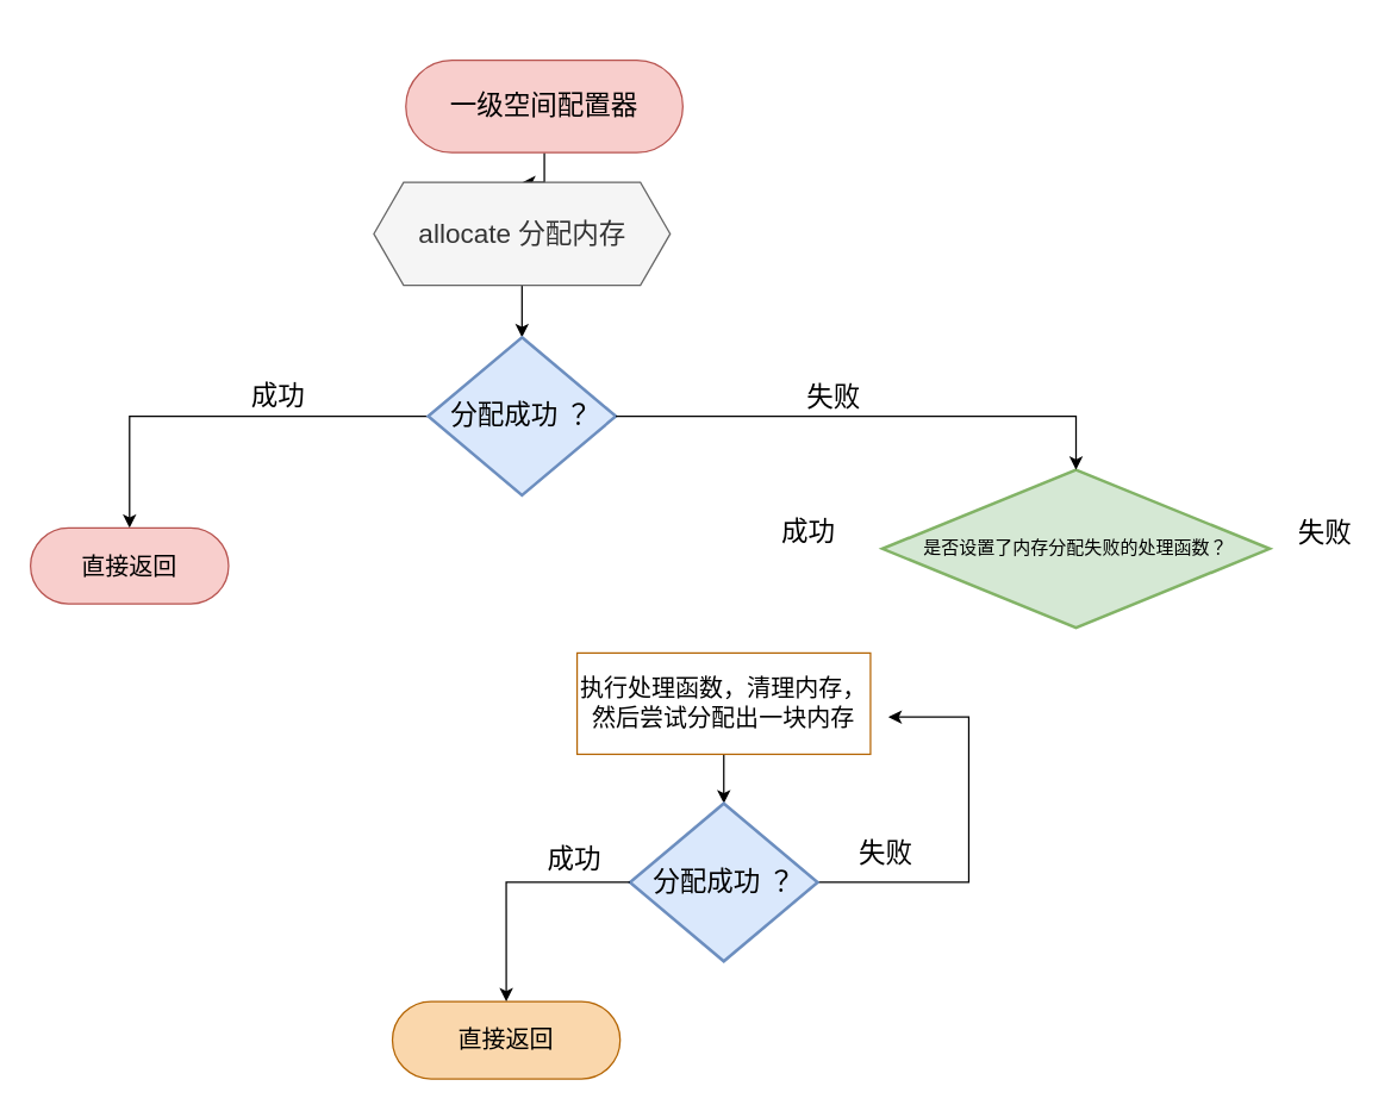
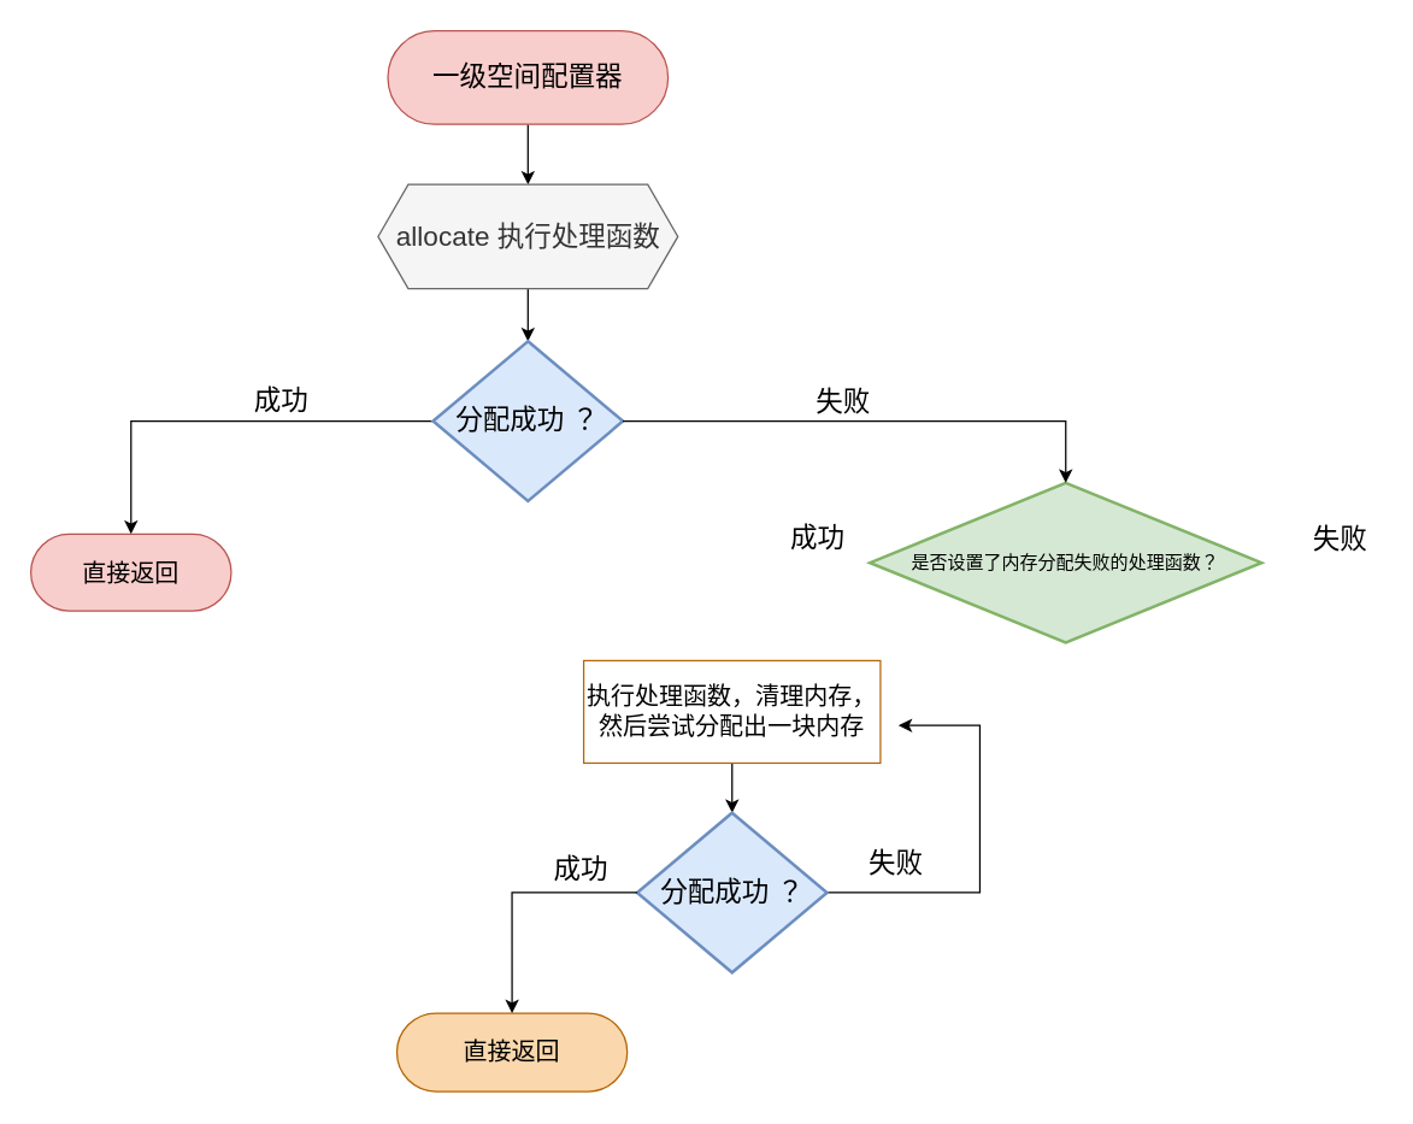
- <mxCell id="3" value="&lt;span style=&quot;font-size: 18px;&quot;&gt;一级空间配置器&lt;/span&gt;" style="html=1;dashed=0;whiteSpace=wrap;shape=mxgraph.dfd.start;fillColor=#f8cecc;strokeColor=#b85450;" vertex="1" parent="1"><mxGeometry x="272" y="40" width="186" height="62" as="geometry" /></mxCell>
+ <mxCell id="3" value="&lt;span style=&quot;font-size: 18px;&quot;&gt;一级空间配置器&lt;/span&gt;" style="html=1;dashed=0;whiteSpace=wrap;shape=mxgraph.dfd.start;fillColor=#f8cecc;strokeColor=#b85450;" vertex="1" parent="1"><mxGeometry x="257" y="20" width="186" height="62" as="geometry" /></mxCell>
- <mxCell id="5" value="&lt;font style=&quot;font-size: 18px;&quot;&gt;allocate 分配内存&lt;/font&gt;" style="shape=hexagon;perimeter=hexagonPerimeter2;whiteSpace=wrap;html=1;fixedSize=1;fillColor=#f5f5f5;fontColor=#333333;strokeColor=#666666;" vertex="1" parent="1"><mxGeometry x="250.5" y="122" width="199" height="69" as="geometry" /></mxCell>
+ <mxCell id="5" value="&lt;font style=&quot;font-size: 18px;&quot;&gt;allocate 执行处理函数&lt;/font&gt;" style="shape=hexagon;perimeter=hexagonPerimeter2;whiteSpace=wrap;html=1;fixedSize=1;fillColor=#f5f5f5;fontColor=#333333;strokeColor=#666666;" vertex="1" parent="1"><mxGeometry x="250.5" y="122" width="199" height="69" as="geometry" /></mxCell>
- <mxCell id="10" value="&lt;font style=&quot;font-size: 12px;&quot;&gt;是否设置了内存分配失败的处理函数？&lt;/font&gt;" style="strokeWidth=2;html=1;shape=mxgraph.flowchart.decision;whiteSpace=wrap;fillColor=#d5e8d4;strokeColor=#82b366;" vertex="1" parent="1"><mxGeometry x="592" y="315" width="260" height="106" as="geometry" /></mxCell>
+ <mxCell id="10" value="&lt;font style=&quot;font-size: 12px;&quot;&gt;是否设置了内存分配失败的处理函数？&lt;/font&gt;" style="strokeWidth=2;html=1;shape=mxgraph.flowchart.decision;whiteSpace=wrap;fillColor=#d5e8d4;strokeColor=#82b366;" vertex="1" parent="1"><mxGeometry x="577" y="320" width="260" height="106" as="geometry" /></mxCell>
